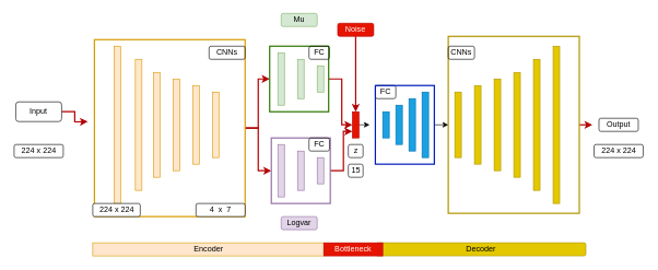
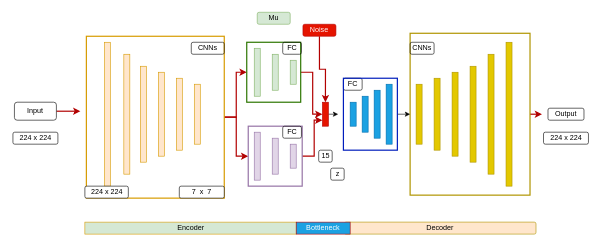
- <mxCell id="34" value="Noise" style="rounded=1;whiteSpace=wrap;html=1;fillColor=#e51400;fontColor=#ffffff;strokeColor=#B20000;" vertex="1" parent="1"><mxGeometry x="514.25" y="35" width="55" height="20" as="geometry" /></mxCell>
+ <mxCell id="34" value="Noise" style="rounded=1;whiteSpace=wrap;html=1;fillColor=#e51400;fontColor=#ffffff;strokeColor=#B20000;" vertex="1" parent="1"><mxGeometry x="504.25" y="40" width="55" height="20" as="geometry" /></mxCell>
- <mxCell id="49" value="Input" style="rounded=1;whiteSpace=wrap;html=1;" vertex="1" parent="1"><mxGeometry x="23" y="155" width="70" height="30" as="geometry" /></mxCell>
+ <mxCell id="49" value="Input" style="rounded=1;whiteSpace=wrap;html=1;" vertex="1" parent="1"><mxGeometry x="23" y="170" width="70" height="30" as="geometry" /></mxCell>
- <mxCell id="35" value="z" style="rounded=1;whiteSpace=wrap;html=1;fillColor=none;" vertex="1" parent="1"><mxGeometry x="530.5" y="220" width="22.5" height="20" as="geometry" /></mxCell>
+ <mxCell id="35" value="z" style="rounded=1;whiteSpace=wrap;html=1;fillColor=none;" vertex="1" parent="1"><mxGeometry x="550.5" y="280" width="22.5" height="20" as="geometry" /></mxCell>
- <mxCell id="53" value="4&amp;nbsp; x&amp;nbsp; 7" style="rounded=1;whiteSpace=wrap;html=1;" vertex="1" parent="1"><mxGeometry x="298" y="310" width="75" height="20" as="geometry" /></mxCell>
+ <mxCell id="53" value="7&amp;nbsp; x&amp;nbsp; 7" style="rounded=1;whiteSpace=wrap;html=1;" vertex="1" parent="1"><mxGeometry x="298" y="310" width="75" height="20" as="geometry" /></mxCell>
- <mxCell id="31" value="Logvar" style="rounded=1;whiteSpace=wrap;html=1;fillColor=#e1d5e7;strokeColor=#9673a6;" vertex="1" parent="1"><mxGeometry x="428" y="330" width="55" height="20" as="geometry" /></mxCell>
- <mxCell id="56" value="Encoder" style="rounded=0;whiteSpace=wrap;html=1;fillColor=#ffe6cc;strokeColor=#d79b00;" vertex="1" parent="1"><mxGeometry x="140.5" y="370" width="352.5" height="20" as="geometry" /></mxCell>
+ <mxCell id="56" value="Encoder" style="rounded=0;whiteSpace=wrap;html=1;fillColor=#d5e8d4;strokeColor=#d79b00;" vertex="1" parent="1"><mxGeometry x="140.5" y="370" width="352.5" height="20" as="geometry" /></mxCell>
- <mxCell id="57" value="Bottleneck" style="rounded=0;whiteSpace=wrap;html=1;fillColor=#e51400;fontColor=#ffffff;strokeColor=#B20000;direction=west;" vertex="1" parent="1"><mxGeometry x="493" y="370" width="90" height="20" as="geometry" /></mxCell>
+ <mxCell id="57" value="Bottleneck" style="rounded=0;whiteSpace=wrap;html=1;fillColor=#1ba1e2;fontColor=#ffffff;strokeColor=#B20000;direction=west;" vertex="1" parent="1"><mxGeometry x="493" y="370" width="90" height="20" as="geometry" /></mxCell>
- <mxCell id="36" value="Decoder" style="rounded=1;whiteSpace=wrap;html=1;fillColor=#e3c800;fontColor=#000000;strokeColor=#B09500;" vertex="1" parent="1"><mxGeometry x="573" y="370" width="320" height="20" as="geometry" /></mxCell>
+ <mxCell id="36" value="Decoder" style="rounded=1;whiteSpace=wrap;html=1;fillColor=#ffe6cc;fontColor=#000000;strokeColor=#B09500;" vertex="1" parent="1"><mxGeometry x="573" y="370" width="320" height="20" as="geometry" /></mxCell>
